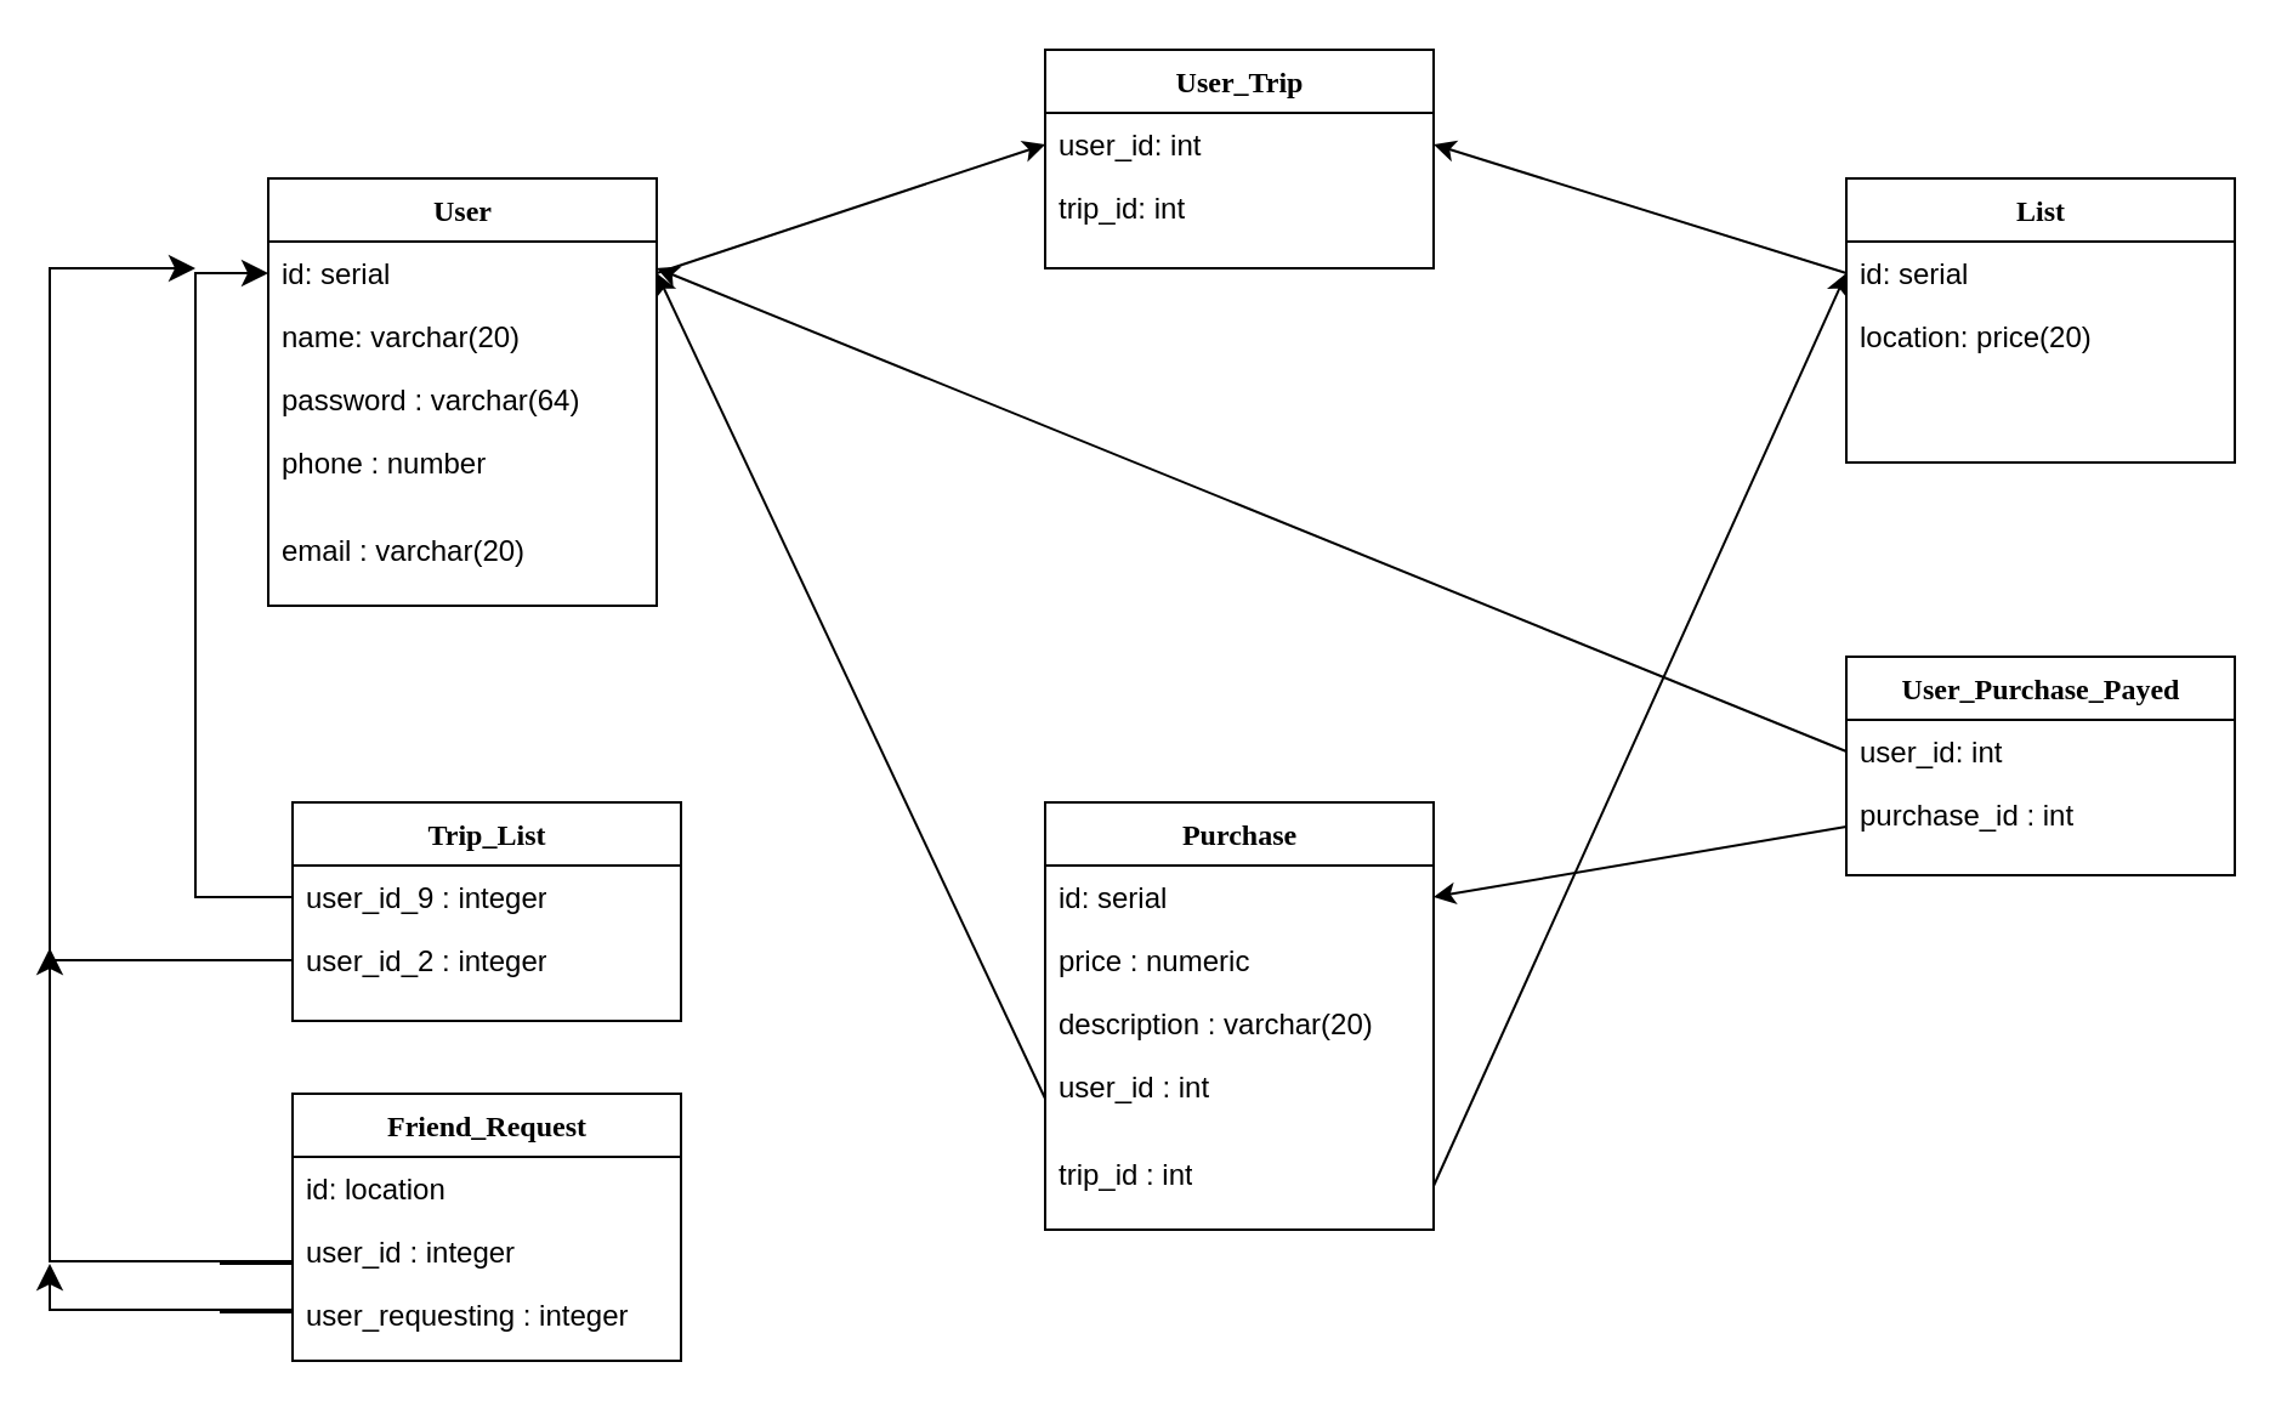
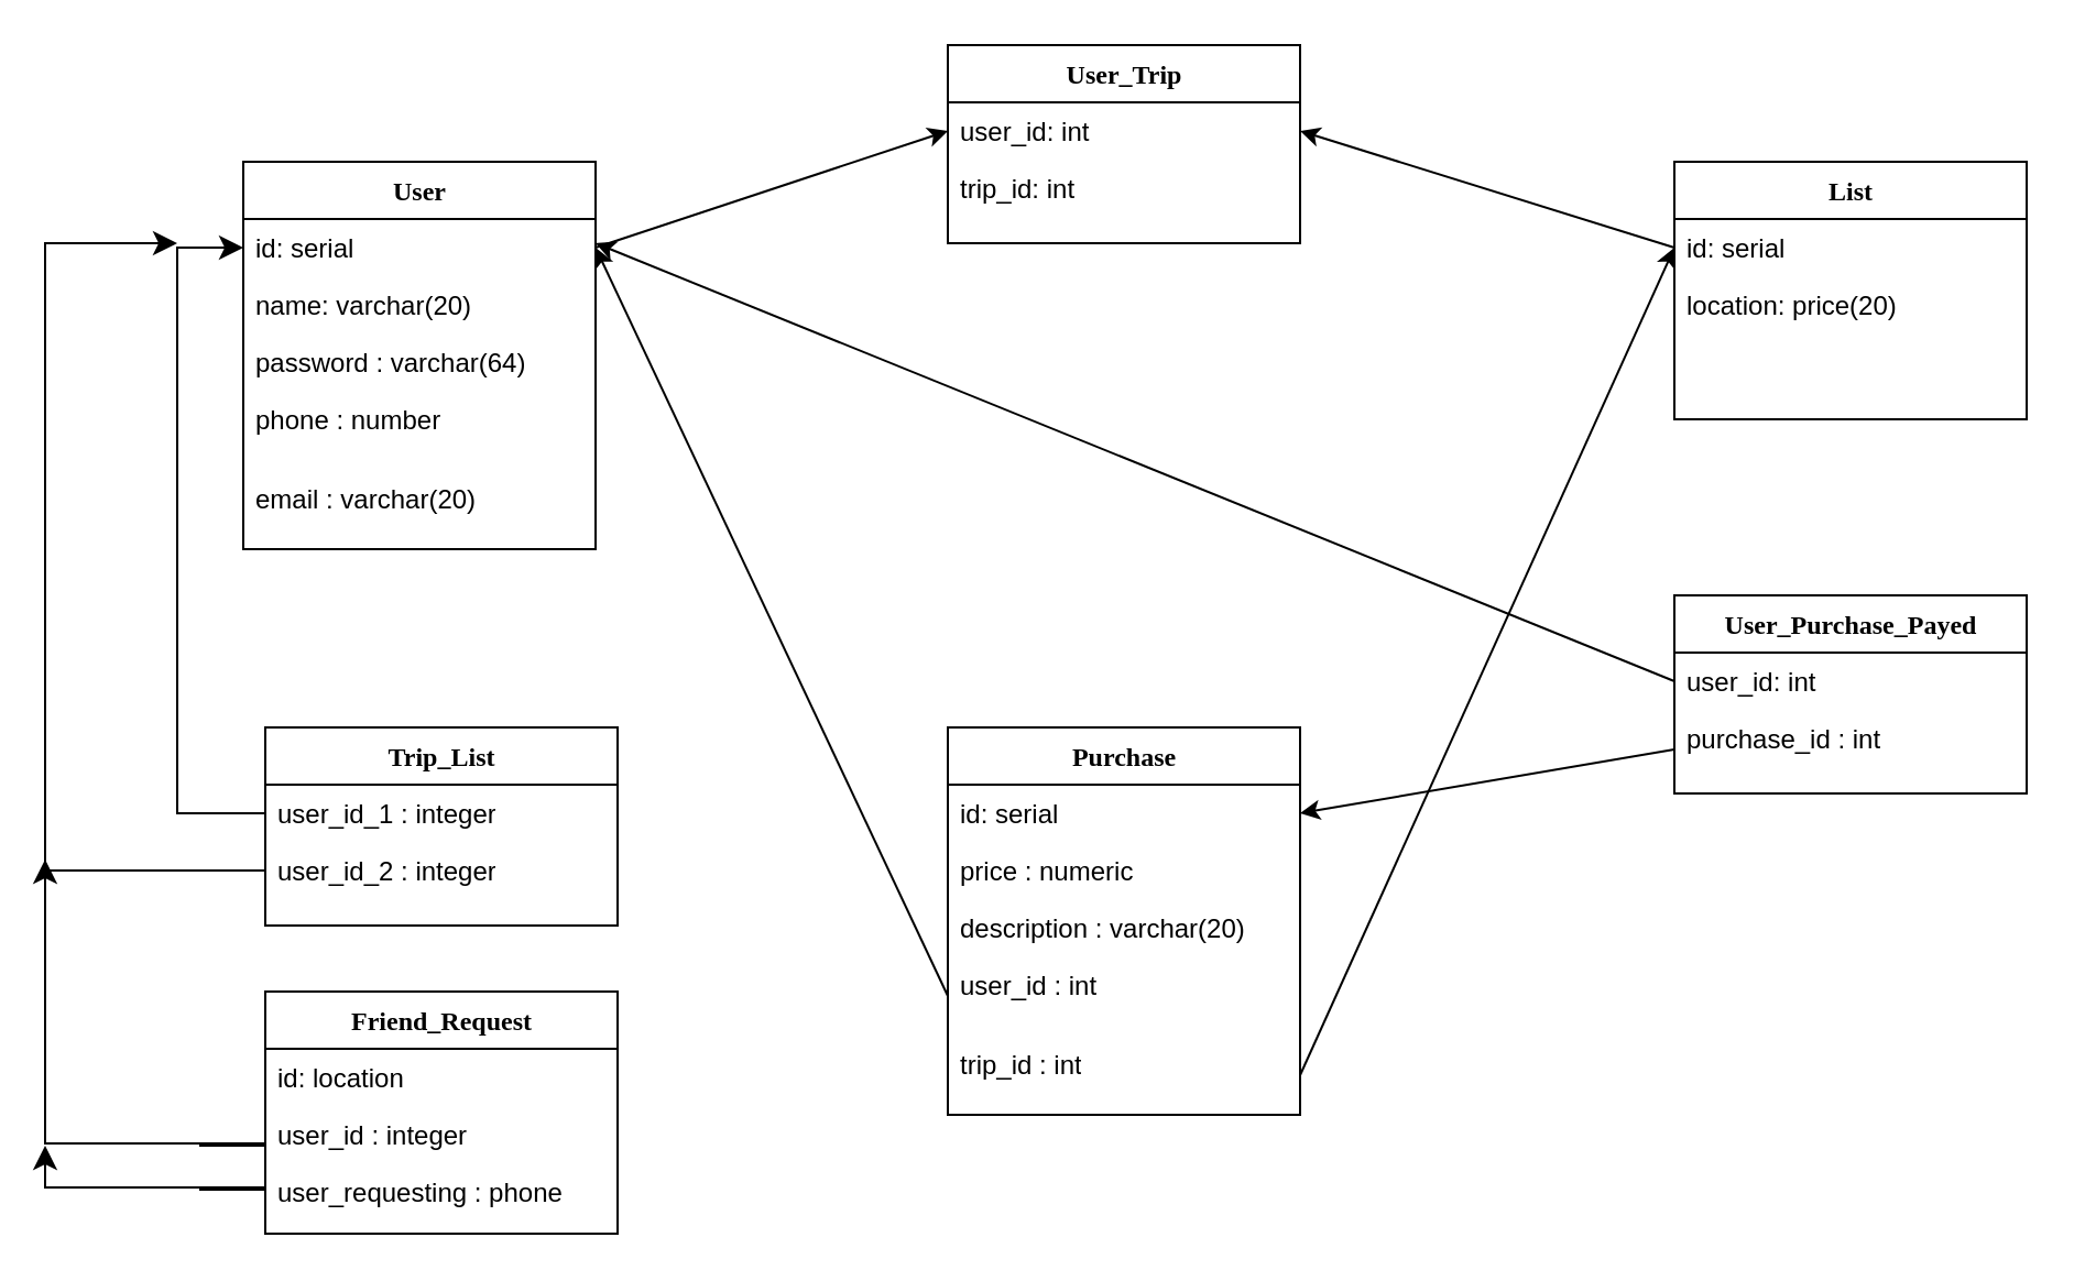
- <mxCell id="30" value="user_id_9 : integer" style="text;html=1;strokeColor=none;fillColor=none;align=left;verticalAlign=top;spacingLeft=4;spacingRight=4;whiteSpace=wrap;overflow=hidden;rotatable=0;points=[[0,0.5],[1,0.5]];portConstraint=eastwest;" vertex="1" parent="29"><mxGeometry y="26" width="160" height="26" as="geometry" /></mxCell>
+ <mxCell id="30" value="user_id_1 : integer" style="text;html=1;strokeColor=none;fillColor=none;align=left;verticalAlign=top;spacingLeft=4;spacingRight=4;whiteSpace=wrap;overflow=hidden;rotatable=0;points=[[0,0.5],[1,0.5]];portConstraint=eastwest;" vertex="1" parent="29"><mxGeometry y="26" width="160" height="26" as="geometry" /></mxCell>
- <mxCell id="37" value="user_requesting : integer" style="text;html=1;strokeColor=none;fillColor=none;align=left;verticalAlign=top;spacingLeft=4;spacingRight=4;whiteSpace=wrap;overflow=hidden;rotatable=0;points=[[0,0.5],[1,0.5]];portConstraint=eastwest;" vertex="1" parent="34"><mxGeometry y="78" width="160" height="26" as="geometry" /></mxCell>
+ <mxCell id="37" value="user_requesting : phone" style="text;html=1;strokeColor=none;fillColor=none;align=left;verticalAlign=top;spacingLeft=4;spacingRight=4;whiteSpace=wrap;overflow=hidden;rotatable=0;points=[[0,0.5],[1,0.5]];portConstraint=eastwest;" vertex="1" parent="34"><mxGeometry y="78" width="160" height="26" as="geometry" /></mxCell>
